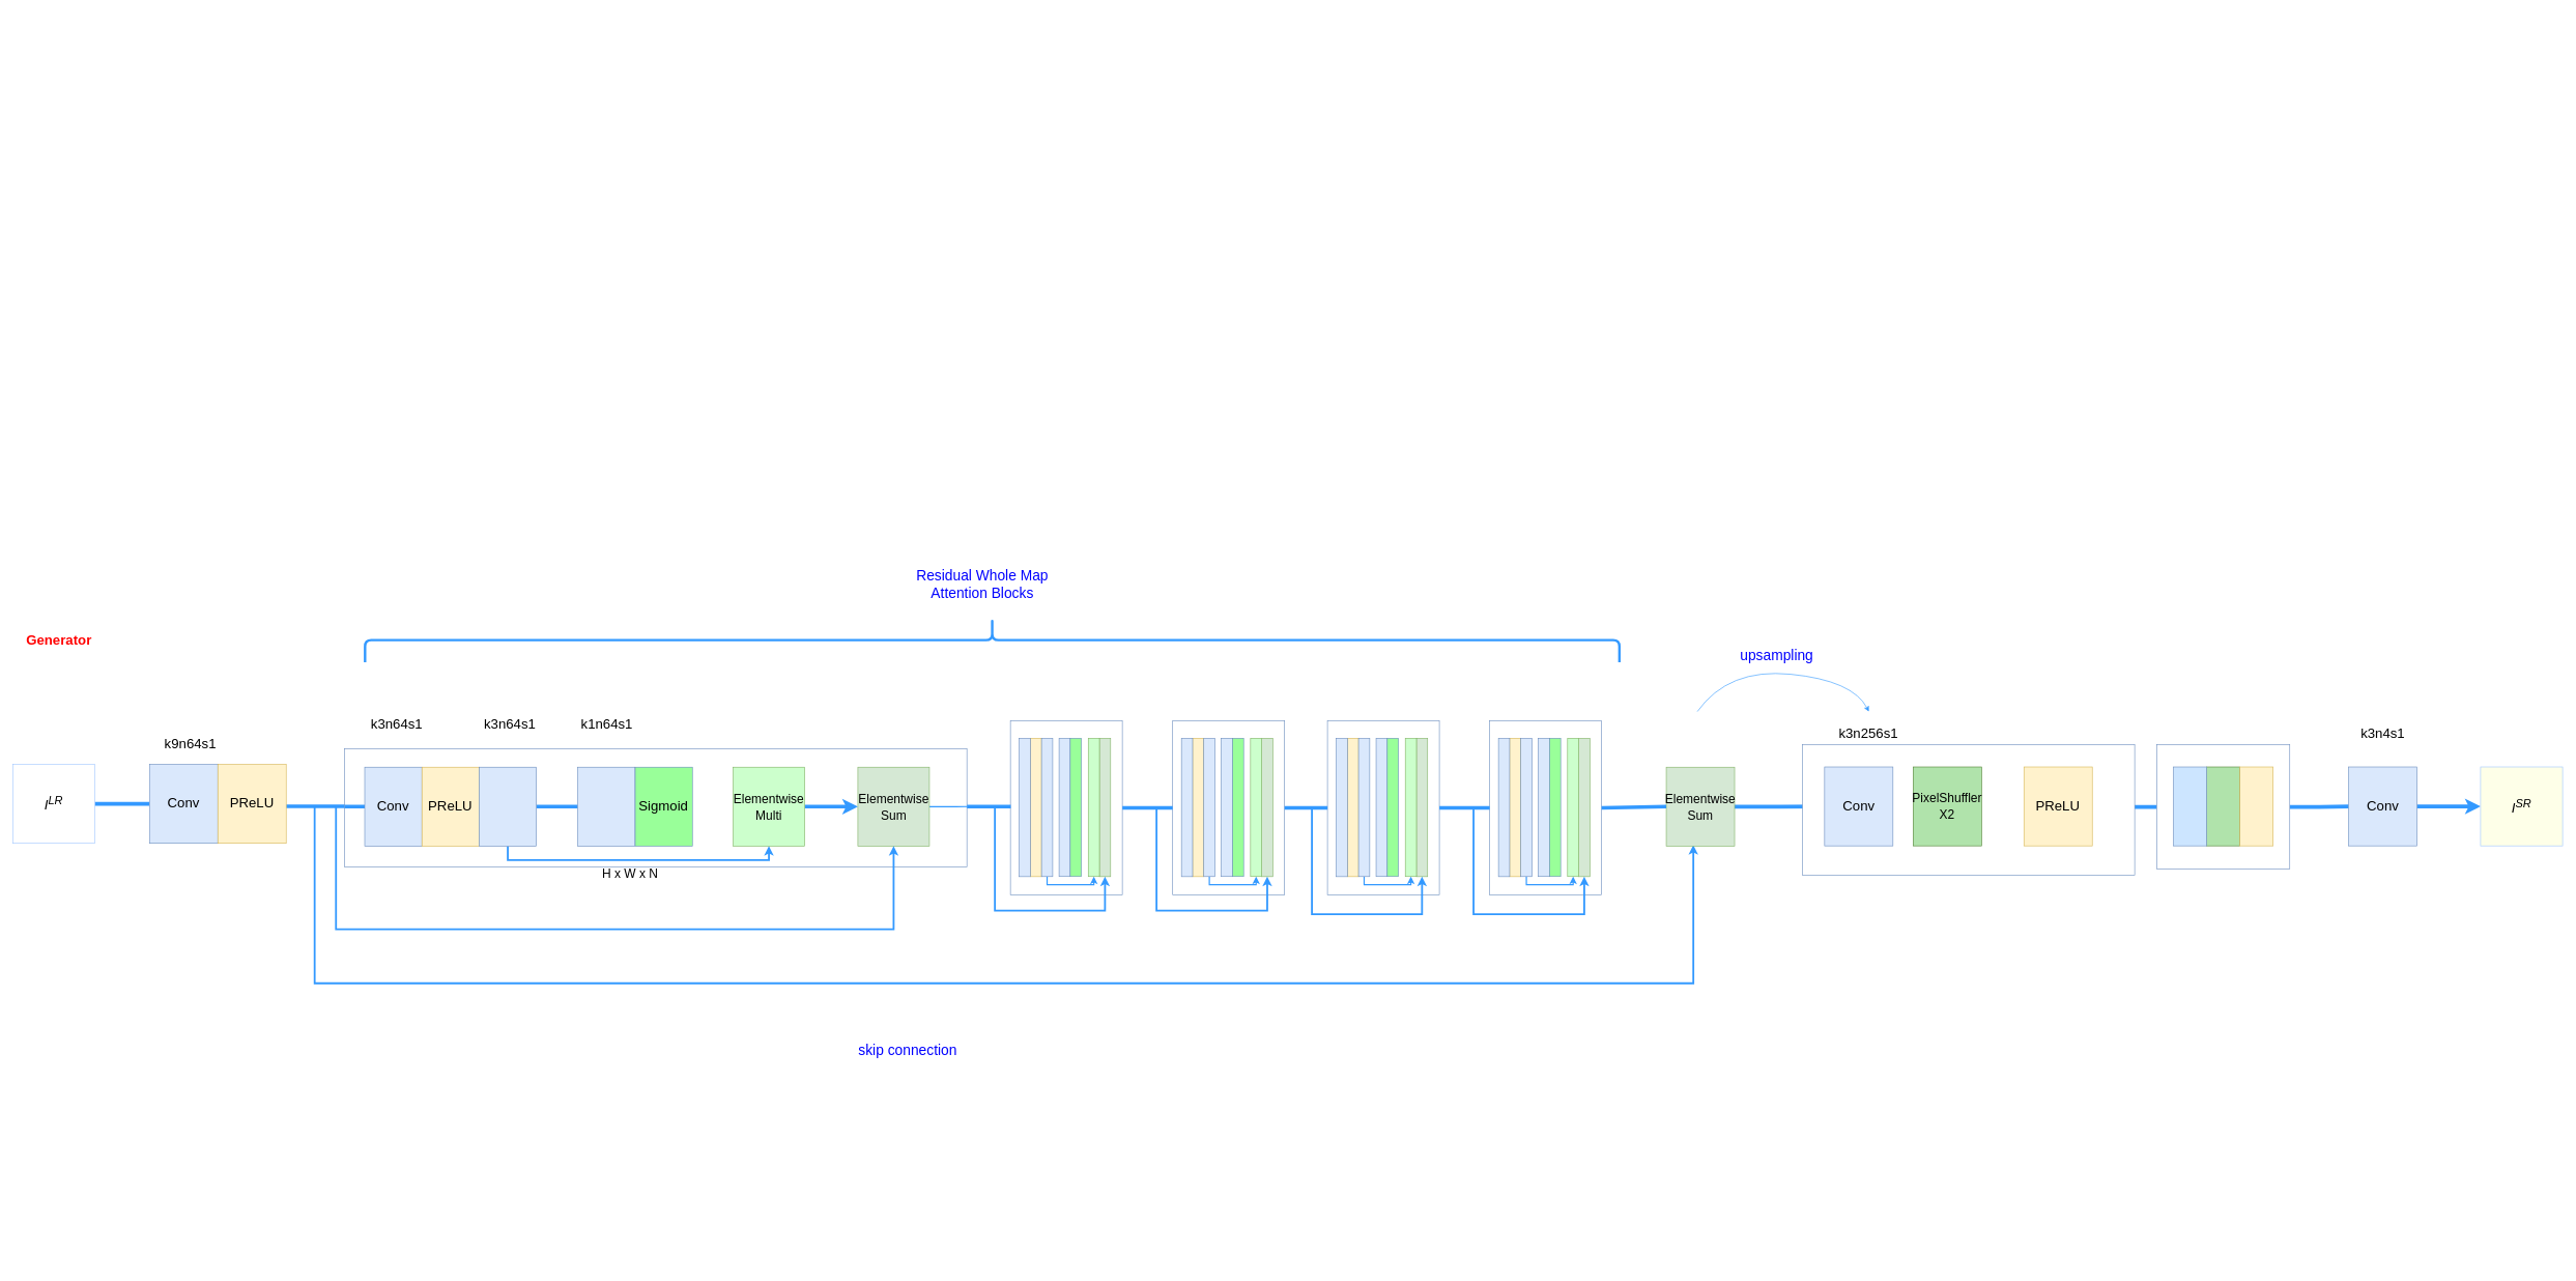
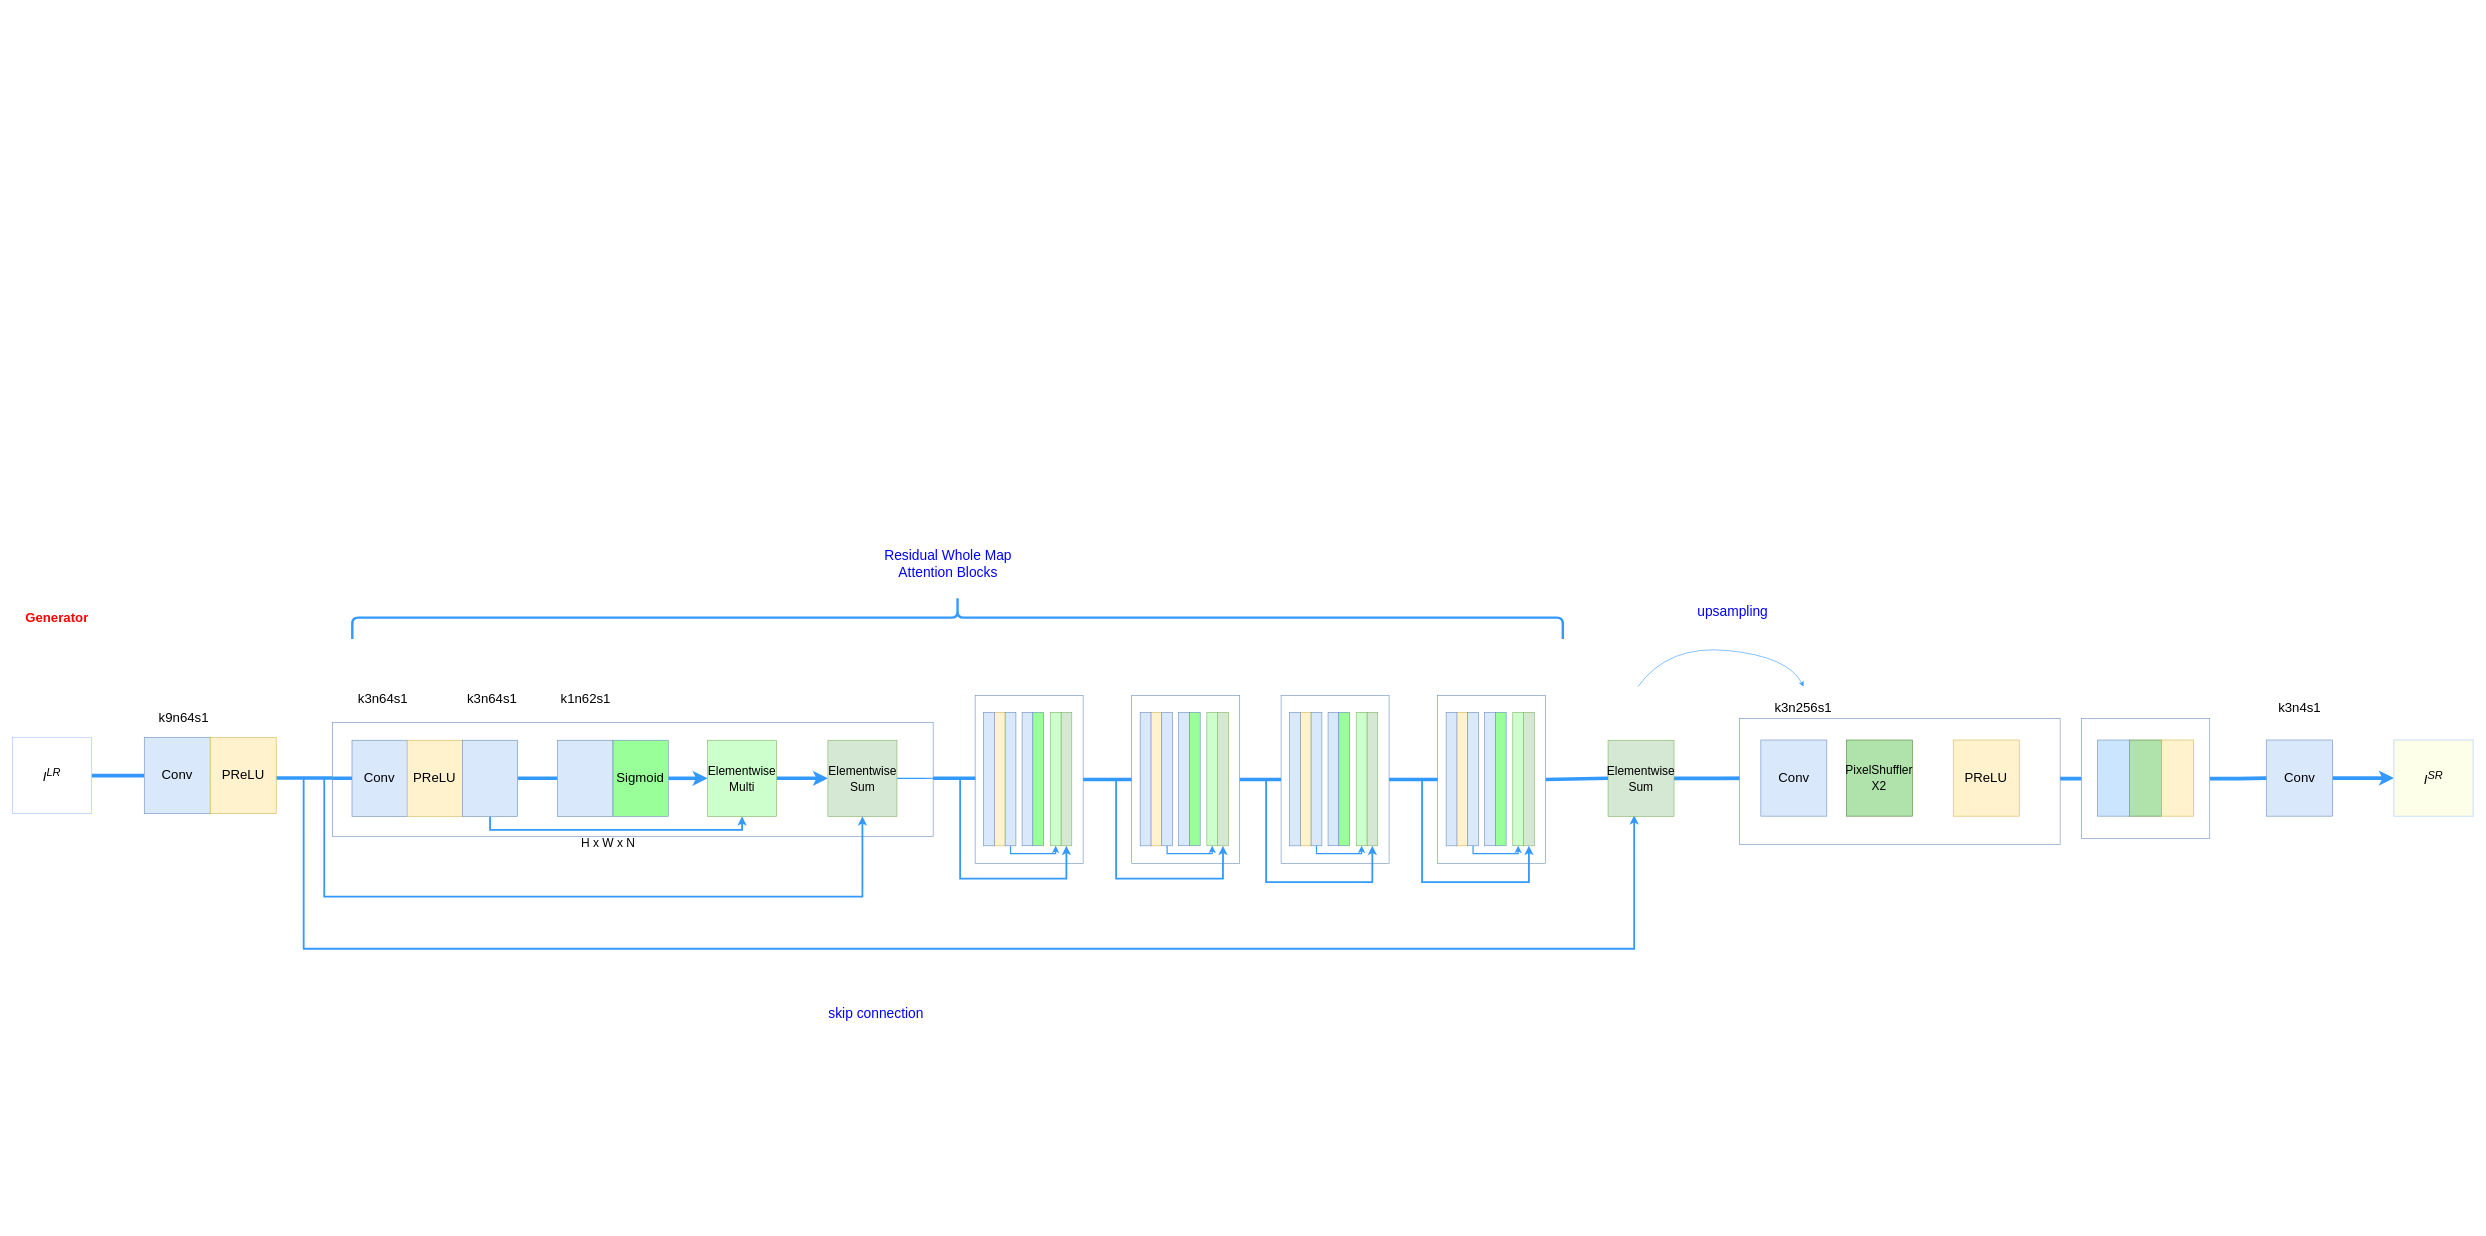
- <mxCell id="23" value="upsampling" style="text;html=1;strokeColor=none;fillColor=none;align=center;verticalAlign=middle;whiteSpace=wrap;rounded=0;fontSize=23;fontColor=#0000FF;" vertex="1" parent="1"><mxGeometry x="2680.001" y="1018.823" width="356.335" height="71.267" as="geometry" /></mxCell>
+ <mxCell id="23" value="upsampling" style="text;html=1;strokeColor=none;fillColor=none;align=center;verticalAlign=middle;whiteSpace=wrap;rounded=0;fontSize=23;fontColor=#0000FF;" vertex="1" parent="1"><mxGeometry x="2710.001" y="983.823" width="356.335" height="71.267" as="geometry" /></mxCell>
- <mxCell id="42" value="k1n64s1" style="text;html=1;strokeColor=none;fillColor=none;align=center;verticalAlign=middle;whiteSpace=wrap;rounded=0;fontSize=22;" vertex="1" parent="27"><mxGeometry x="322.781" width="276.15" height="42.312" as="geometry" /></mxCell>
+ <mxCell id="42" value="k1n62s1" style="text;html=1;strokeColor=none;fillColor=none;align=center;verticalAlign=middle;whiteSpace=wrap;rounded=0;fontSize=22;" vertex="1" parent="27"><mxGeometry x="322.781" width="276.15" height="42.312" as="geometry" /></mxCell>
+ <mxCell id="39" style="edgeStyle=orthogonalEdgeStyle;rounded=0;orthogonalLoop=1;jettySize=auto;html=1;exitX=1;exitY=0.5;exitDx=0;exitDy=0;entryX=0;entryY=0.5;entryDx=0;entryDy=0;strokeColor=#3399FF;endArrow=classic;startFill=0;strokeWidth=6;endFill=1;" edge="1" parent="27" source="40" target="44"><mxGeometry relative="1" as="geometry" /></mxCell>
